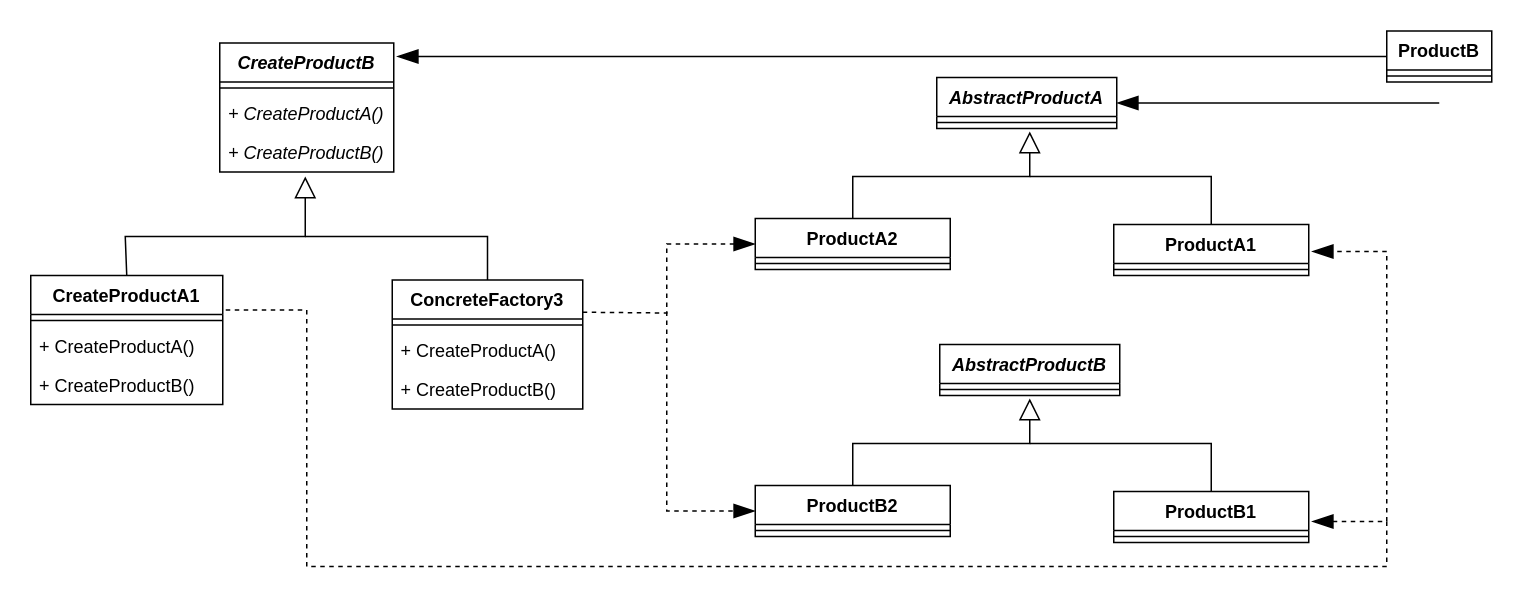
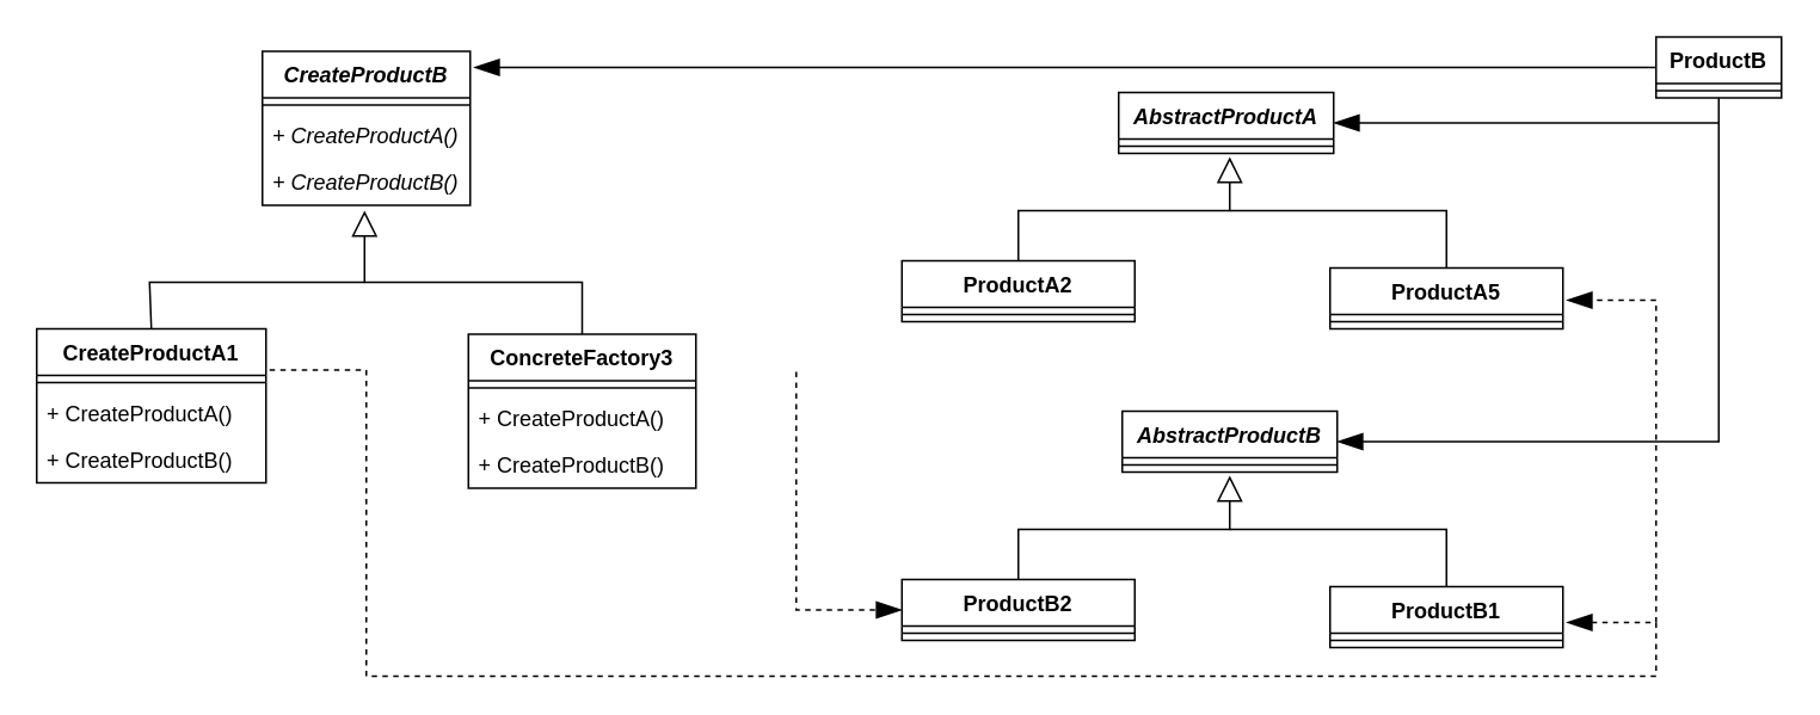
- <mxCell id="23" value="ProductA1" style="swimlane;fontStyle=1;align=center;verticalAlign=top;childLayout=stackLayout;horizontal=1;startSize=26;horizontalStack=0;resizeParent=1;resizeParentMax=0;resizeLast=0;collapsible=1;marginBottom=0;" vertex="1" parent="1"><mxGeometry x="742" y="149" width="130" height="34" as="geometry" /></mxCell>
+ <mxCell id="23" value="ProductA5" style="swimlane;fontStyle=1;align=center;verticalAlign=top;childLayout=stackLayout;horizontal=1;startSize=26;horizontalStack=0;resizeParent=1;resizeParentMax=0;resizeLast=0;collapsible=1;marginBottom=0;" vertex="1" parent="1"><mxGeometry x="742" y="149" width="130" height="34" as="geometry" /></mxCell>
- <mxCell id="16" value="" style="endArrow=blockThin;endFill=1;endSize=12;html=1;exitX=1;exitY=0.25;exitDx=0;exitDy=0;entryX=0;entryY=0.5;entryDx=0;entryDy=0;rounded=0;dashed=1;" edge="1" parent="1" source="18" target="4"><mxGeometry width="160" relative="1" as="geometry"><mxPoint x="1110" y="552" as="sourcePoint" /><mxPoint x="724" y="467" as="targetPoint" /><Array as="points"><mxPoint x="444" y="208" /><mxPoint x="444" y="162" /></Array></mxGeometry></mxCell>
+ <mxCell id="36" value="" style="endArrow=blockThin;endFill=1;endSize=12;html=1;exitX=0.5;exitY=1;exitDx=0;exitDy=0;entryX=1;entryY=0.5;entryDx=0;entryDy=0;rounded=0;" edge="1" parent="1" source="33" target="25"><mxGeometry width="160" relative="1" as="geometry"><mxPoint x="934" y="47" as="sourcePoint" /><mxPoint x="274" y="47" as="targetPoint" /><Array as="points"><mxPoint x="959" y="246" /></Array></mxGeometry></mxCell>
